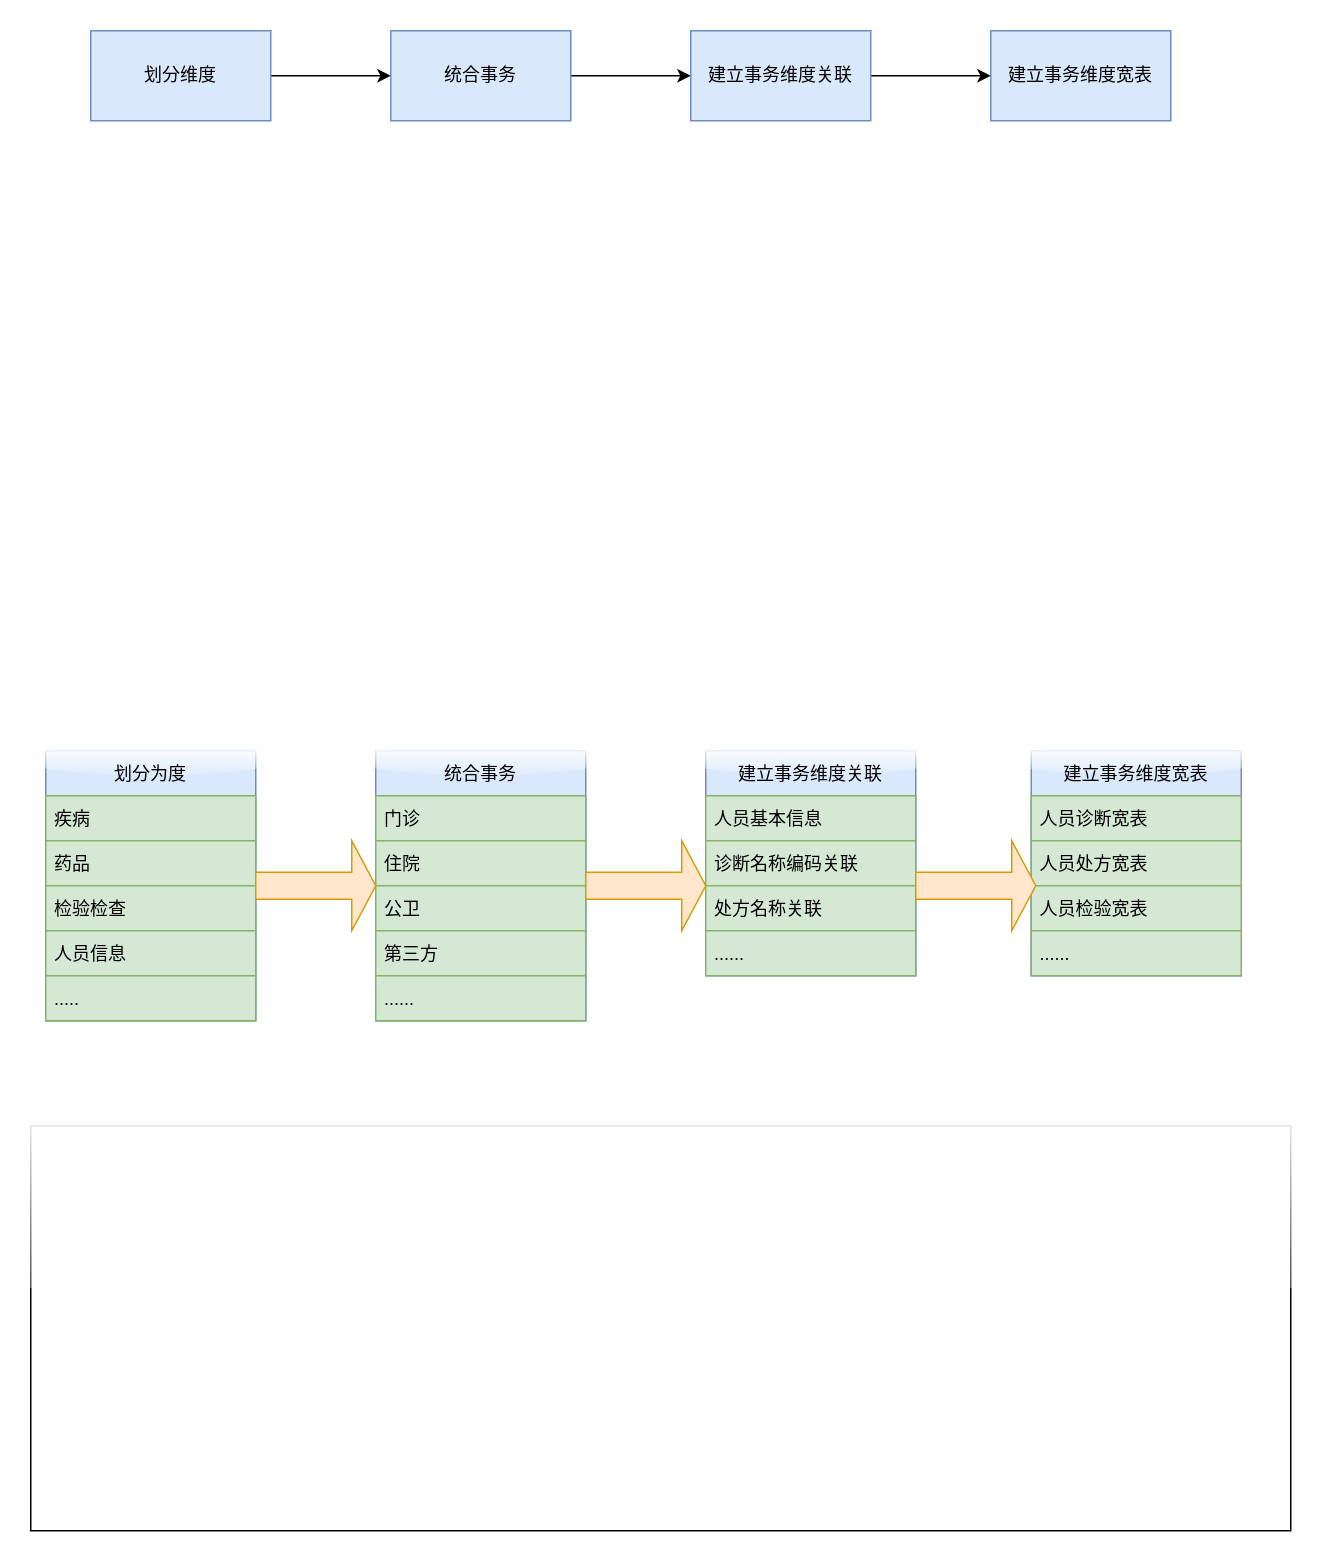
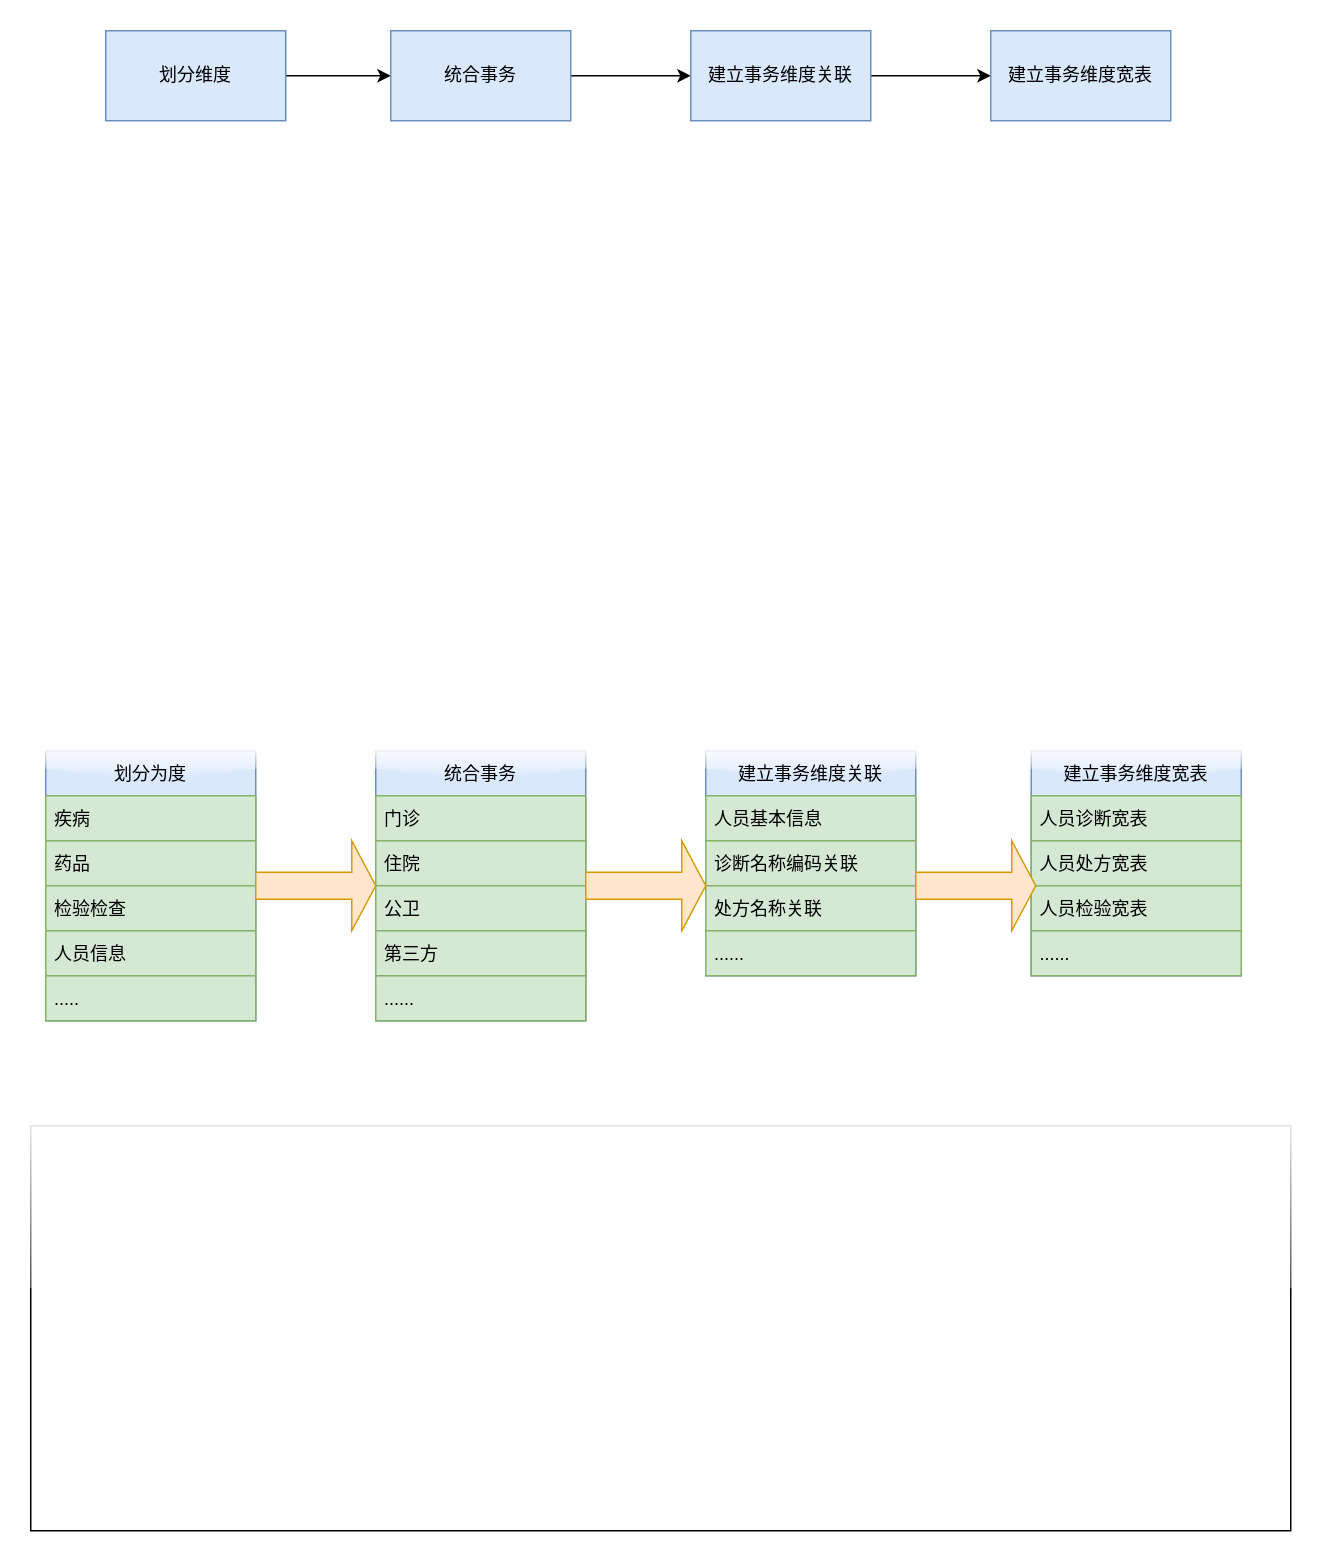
- <mxCell id="3" value="划分维度" style="rounded=0;whiteSpace=wrap;html=1;fillColor=#dae8fc;strokeColor=#6c8ebf;" vertex="1" parent="1"><mxGeometry x="60" y="20" width="120" height="60" as="geometry" /></mxCell>
+ <mxCell id="3" value="划分维度" style="rounded=0;whiteSpace=wrap;html=1;fillColor=#dae8fc;strokeColor=#6c8ebf;" vertex="1" parent="1"><mxGeometry x="70" y="20" width="120" height="60" as="geometry" /></mxCell>
